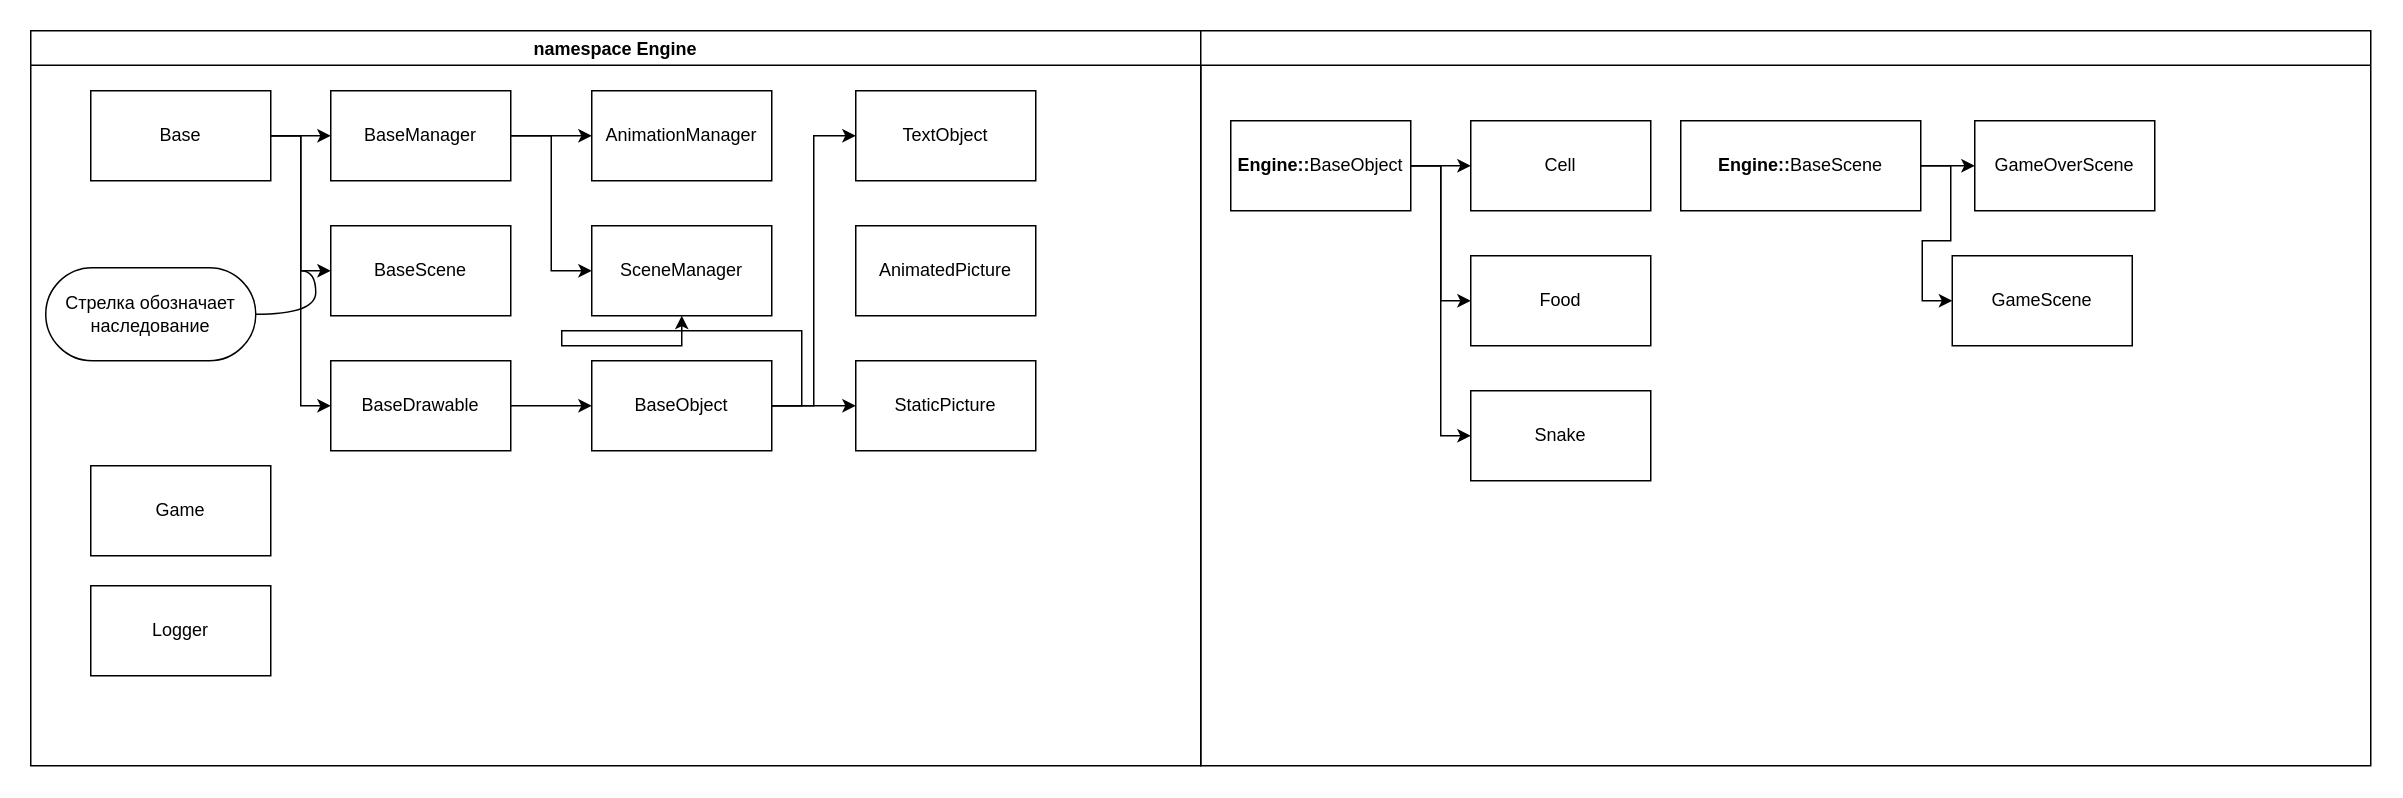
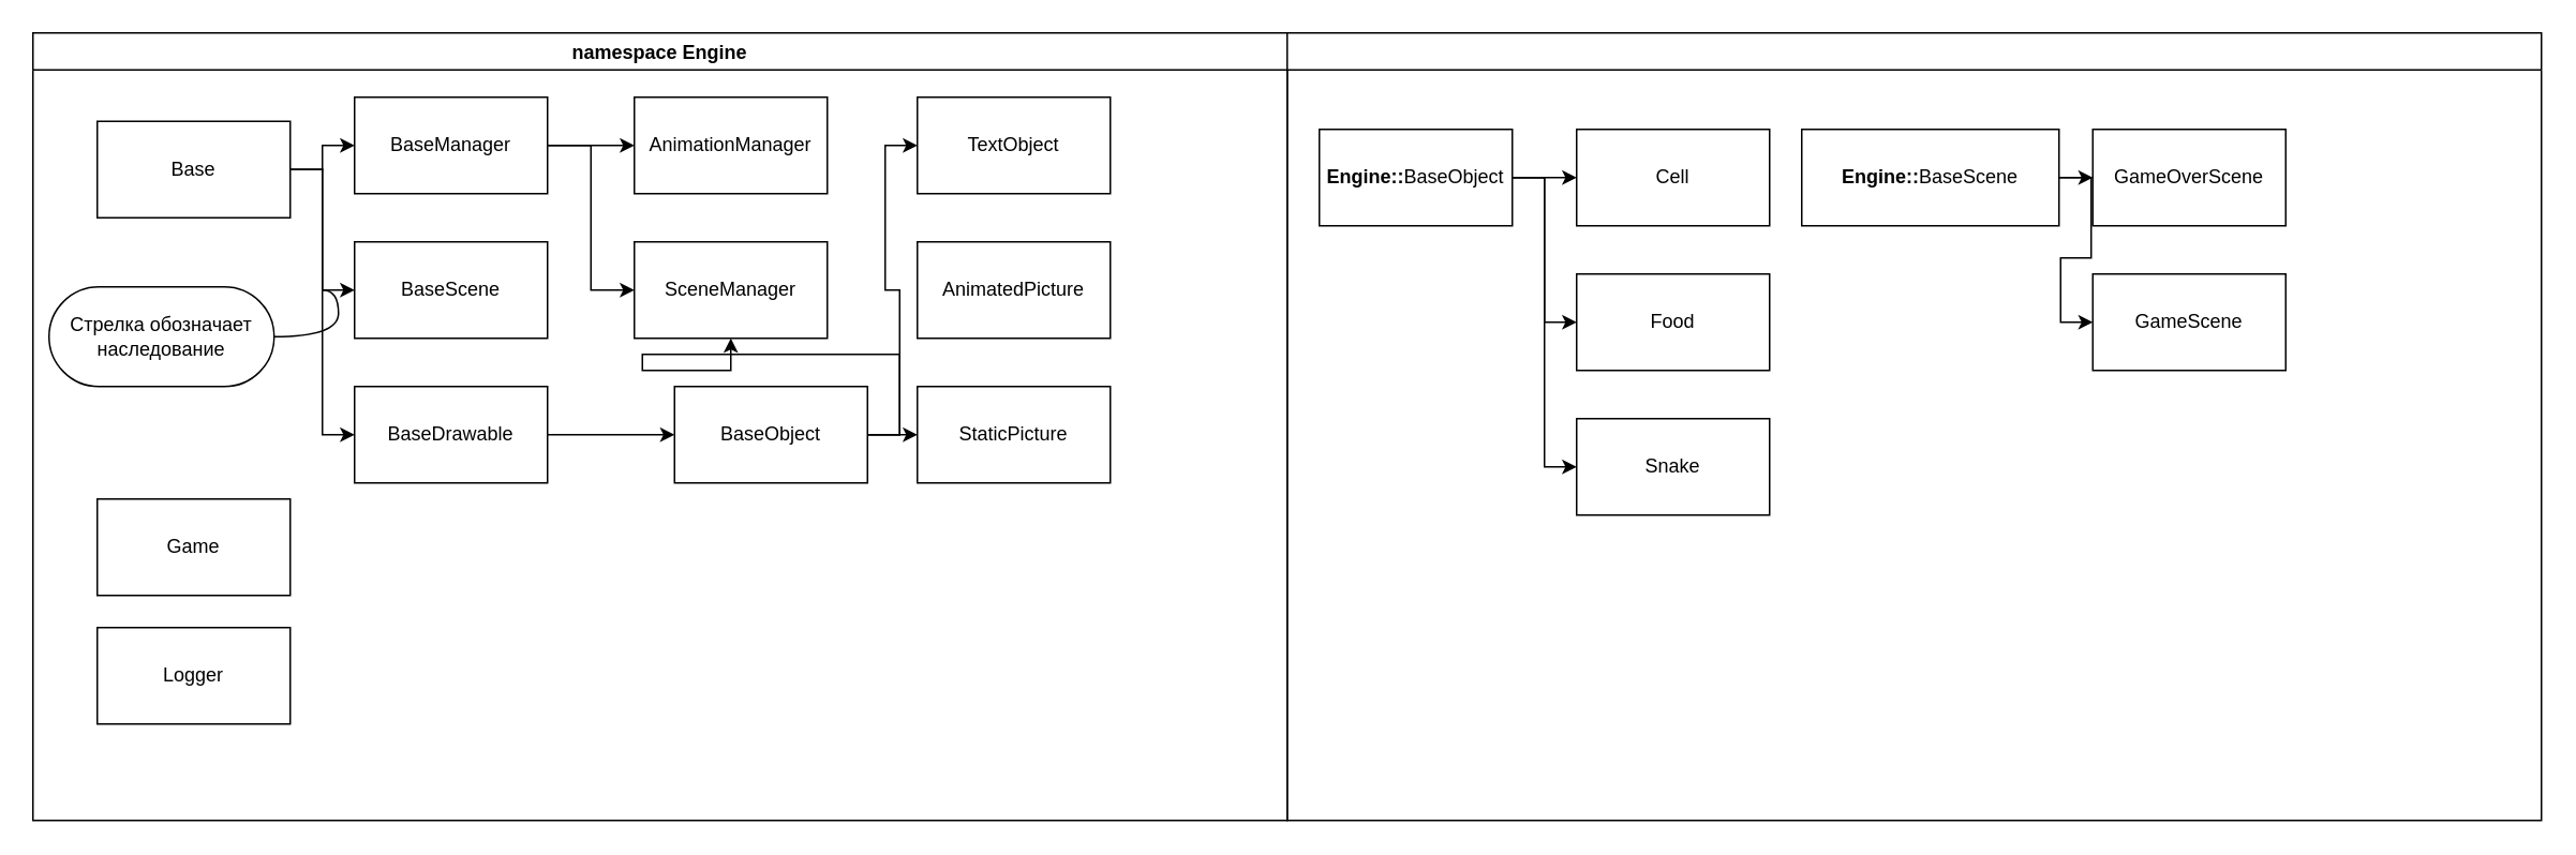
- <mxCell id="6" value="Base" style="whiteSpace=wrap;html=1;align=center;treeFolding=1;treeMoving=1;newEdgeStyle={&quot;edgeStyle&quot;:&quot;elbowEdgeStyle&quot;,&quot;startArrow&quot;:&quot;none&quot;,&quot;endArrow&quot;:&quot;none&quot;};" vertex="1" parent="2"><mxGeometry x="40" y="40" width="120" height="60" as="geometry" /></mxCell>
+ <mxCell id="6" value="Base" style="whiteSpace=wrap;html=1;align=center;treeFolding=1;treeMoving=1;newEdgeStyle={&quot;edgeStyle&quot;:&quot;elbowEdgeStyle&quot;,&quot;startArrow&quot;:&quot;none&quot;,&quot;endArrow&quot;:&quot;none&quot;};" vertex="1" parent="2"><mxGeometry x="40" y="55" width="120" height="60" as="geometry" /></mxCell>
- <mxCell id="35" value="GameOverScene" style="whiteSpace=wrap;html=1;align=center;treeFolding=1;treeMoving=1;newEdgeStyle={&quot;edgeStyle&quot;:&quot;elbowEdgeStyle&quot;,&quot;startArrow&quot;:&quot;none&quot;,&quot;endArrow&quot;:&quot;none&quot;};" vertex="1" parent="26"><mxGeometry x="516" y="60" width="120" height="60" as="geometry" /></mxCell>
+ <mxCell id="35" value="GameOverScene" style="whiteSpace=wrap;html=1;align=center;treeFolding=1;treeMoving=1;newEdgeStyle={&quot;edgeStyle&quot;:&quot;elbowEdgeStyle&quot;,&quot;startArrow&quot;:&quot;none&quot;,&quot;endArrow&quot;:&quot;none&quot;};" vertex="1" parent="26"><mxGeometry x="501" y="60" width="120" height="60" as="geometry" /></mxCell>
- <mxCell id="20" value="BaseObject" style="whiteSpace=wrap;html=1;align=center;treeFolding=1;treeMoving=1;newEdgeStyle={&quot;edgeStyle&quot;:&quot;elbowEdgeStyle&quot;,&quot;startArrow&quot;:&quot;none&quot;,&quot;endArrow&quot;:&quot;none&quot;};" vertex="1" parent="2"><mxGeometry x="374" y="220" width="120" height="60" as="geometry" /></mxCell>
+ <mxCell id="20" value="BaseObject" style="whiteSpace=wrap;html=1;align=center;treeFolding=1;treeMoving=1;newEdgeStyle={&quot;edgeStyle&quot;:&quot;elbowEdgeStyle&quot;,&quot;startArrow&quot;:&quot;none&quot;,&quot;endArrow&quot;:&quot;none&quot;};" vertex="1" parent="2"><mxGeometry x="399" y="220" width="120" height="60" as="geometry" /></mxCell>
